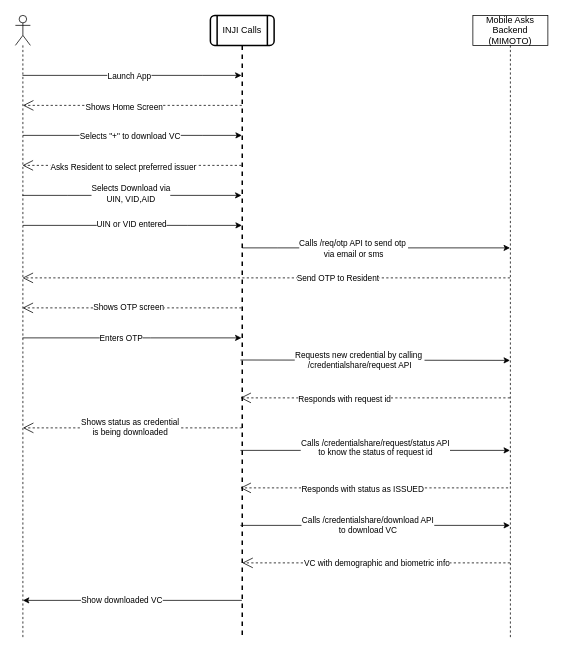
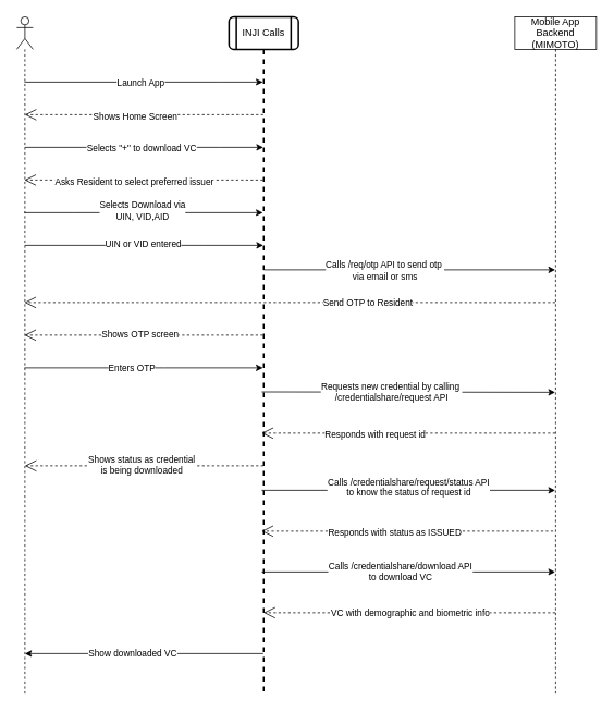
- <mxCell id="30" value="Mobile Asks Backend&lt;br&gt;(MIMOTO)" style="shape=umlLifeline;perimeter=lifelinePerimeter;whiteSpace=wrap;html=1;container=1;dropTarget=0;collapsible=0;recursiveResize=0;outlineConnect=0;portConstraint=eastwest;newEdgeStyle={&quot;edgeStyle&quot;:&quot;elbowEdgeStyle&quot;,&quot;elbow&quot;:&quot;vertical&quot;,&quot;curved&quot;:0,&quot;rounded&quot;:0};" parent="1" vertex="1"><mxGeometry x="630" y="20" width="100" height="830" as="geometry" /></mxCell>
+ <mxCell id="30" value="Mobile App Backend&lt;br&gt;(MIMOTO)" style="shape=umlLifeline;perimeter=lifelinePerimeter;whiteSpace=wrap;html=1;container=1;dropTarget=0;collapsible=0;recursiveResize=0;outlineConnect=0;portConstraint=eastwest;newEdgeStyle={&quot;edgeStyle&quot;:&quot;elbowEdgeStyle&quot;,&quot;elbow&quot;:&quot;vertical&quot;,&quot;curved&quot;:0,&quot;rounded&quot;:0};" parent="1" vertex="1"><mxGeometry x="630" y="20" width="100" height="830" as="geometry" /></mxCell>
